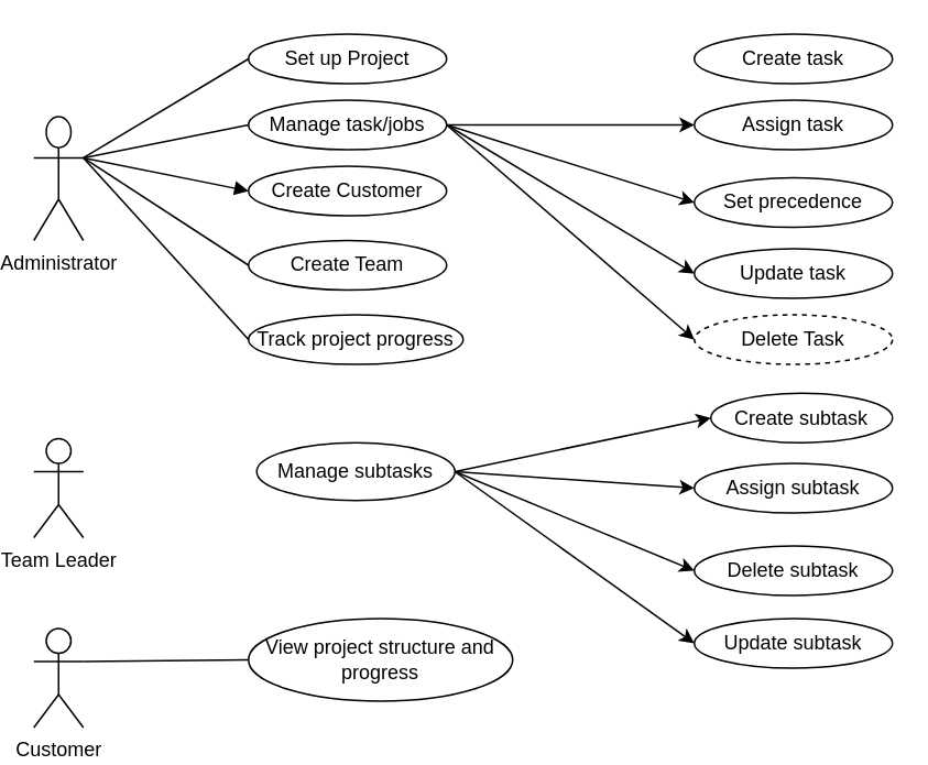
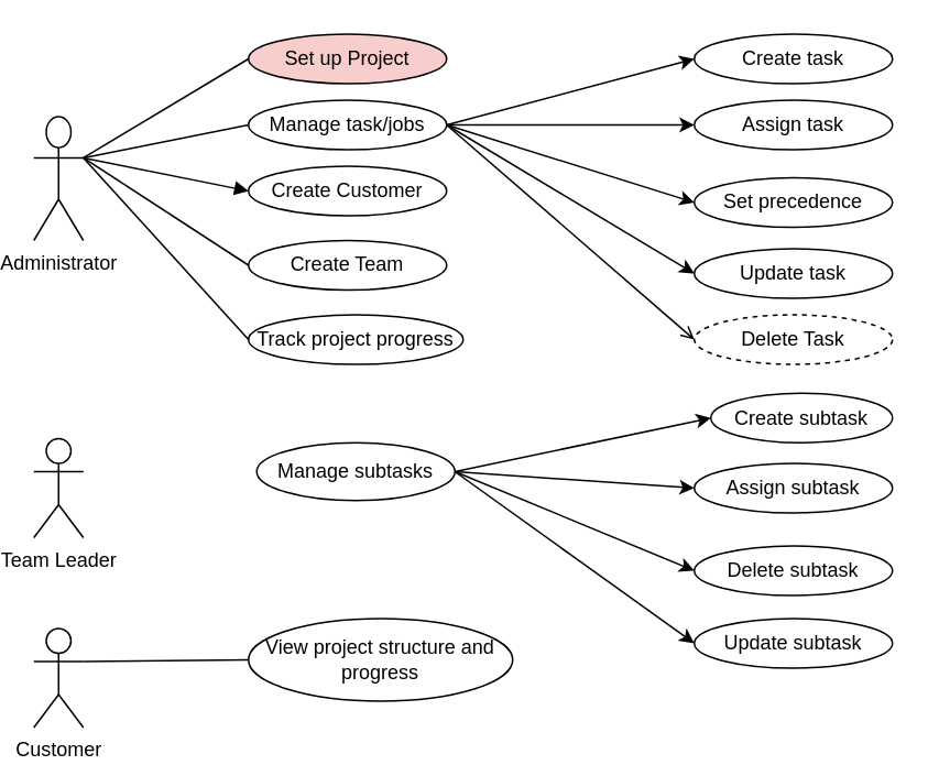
- <mxCell id="4" value="Set up Project" style="ellipse;whiteSpace=wrap;html=1;" vertex="1" parent="1"><mxGeometry x="150" y="20" width="120" height="30" as="geometry" /></mxCell>
+ <mxCell id="4" value="Set up Project" style="ellipse;whiteSpace=wrap;html=1;fillColor=#f8cecc;" vertex="1" parent="1"><mxGeometry x="150" y="20" width="120" height="30" as="geometry" /></mxCell>
+ <mxCell id="18" value="" style="endArrow=classic;html=1;entryX=0;entryY=0.5;entryDx=0;entryDy=0;exitX=1;exitY=0.5;exitDx=0;exitDy=0;" edge="1" parent="1" source="5" target="19"><mxGeometry width="50" height="50" relative="1" as="geometry"><mxPoint x="270" y="70" as="sourcePoint" /><mxPoint x="420" y="40" as="targetPoint" /></mxGeometry></mxCell>
- <mxCell id="27" value="" style="endArrow=classic;html=1;exitX=1;exitY=0.5;exitDx=0;exitDy=0;entryX=0;entryY=0.5;entryDx=0;entryDy=0;" edge="1" parent="1" source="5" target="23"><mxGeometry width="50" height="50" relative="1" as="geometry"><mxPoint x="370" y="260" as="sourcePoint" /><mxPoint x="420" y="210" as="targetPoint" /></mxGeometry></mxCell>
+ <mxCell id="27" value="" style="endArrow=open;html=1;exitX=1;exitY=0.5;exitDx=0;exitDy=0;entryX=0;entryY=0.5;entryDx=0;entryDy=0;" edge="1" parent="1" source="5" target="23"><mxGeometry width="50" height="50" relative="1" as="geometry"><mxPoint x="370" y="260" as="sourcePoint" /><mxPoint x="420" y="210" as="targetPoint" /></mxGeometry></mxCell>
